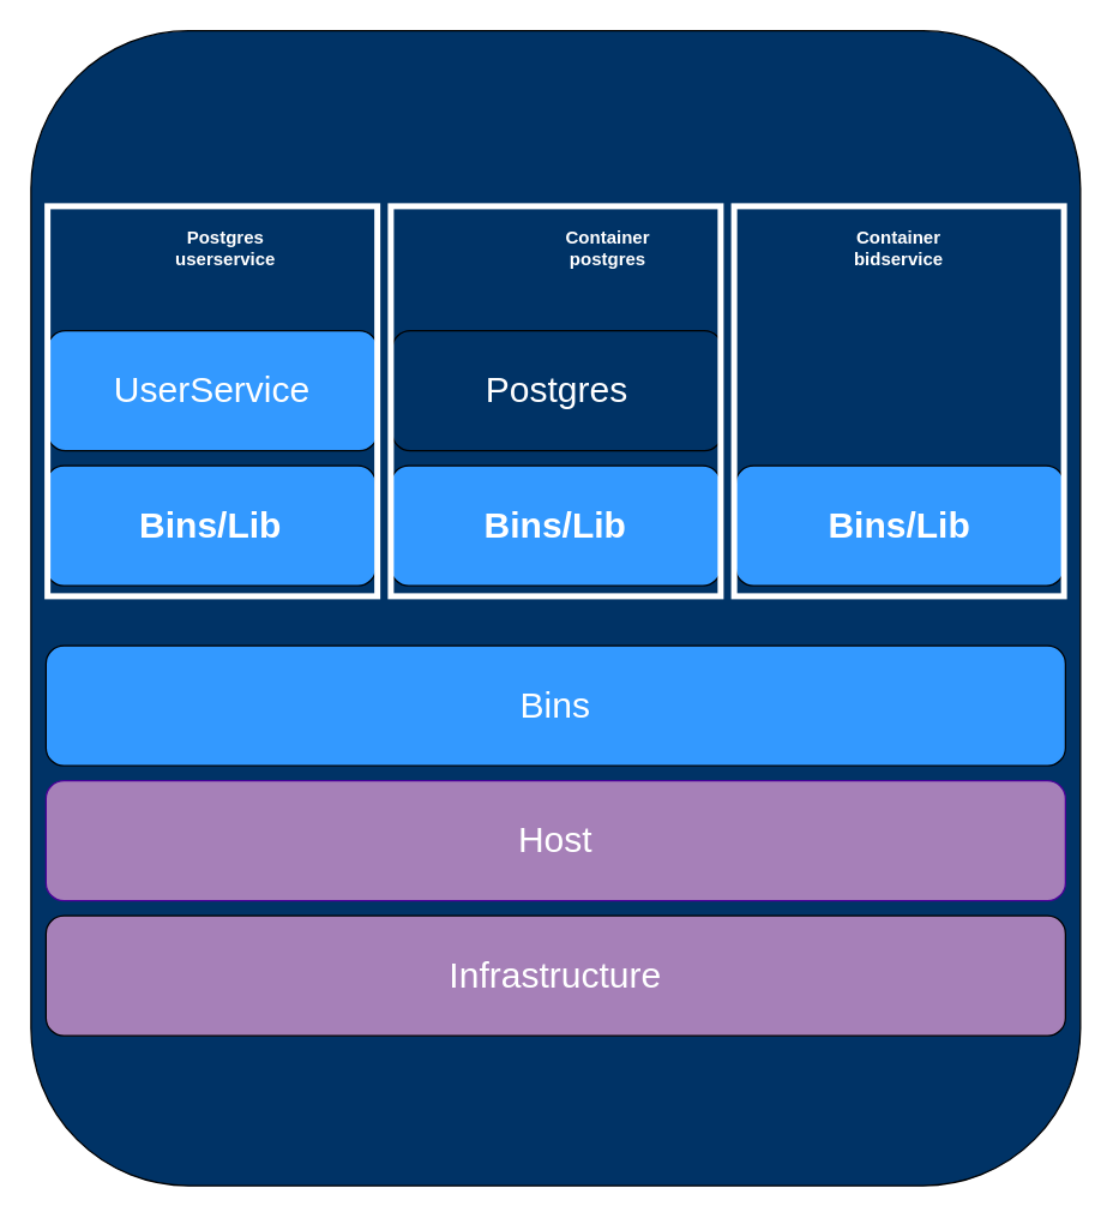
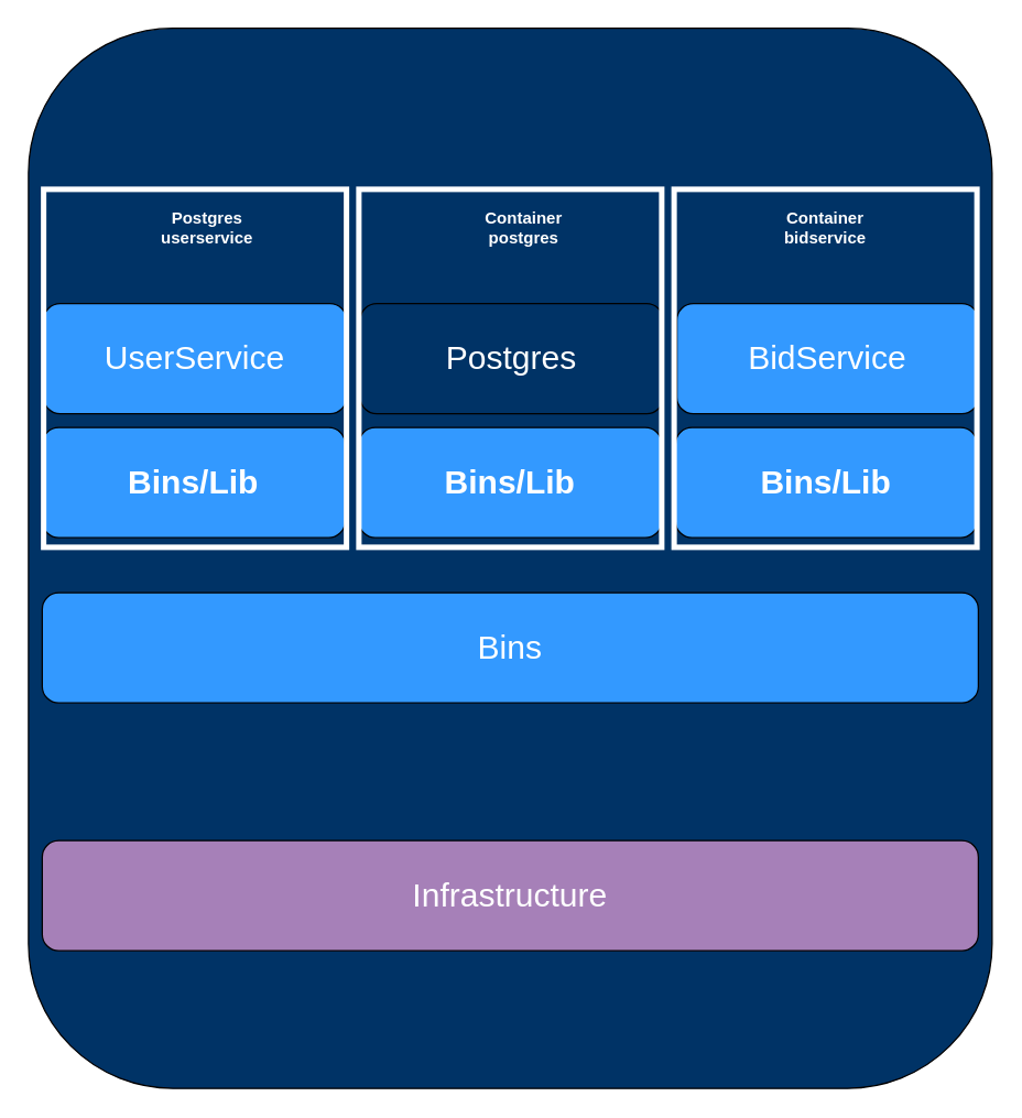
- <mxCell id="16" value="&lt;font color=&quot;#ffffff&quot;&gt;&lt;b&gt;Container &lt;br&gt;postgres&lt;br&gt;&lt;/b&gt;&lt;/font&gt;" style="text;html=1;strokeColor=none;fillColor=none;align=center;verticalAlign=middle;whiteSpace=wrap;rounded=0;" vertex="1" parent="1"><mxGeometry x="335" y="150" width="140" height="30" as="geometry" /></mxCell>
+ <mxCell id="16" value="&lt;font color=&quot;#ffffff&quot;&gt;&lt;b&gt;Container &lt;br&gt;postgres&lt;br&gt;&lt;/b&gt;&lt;/font&gt;" style="text;html=1;strokeColor=none;fillColor=none;align=center;verticalAlign=middle;whiteSpace=wrap;rounded=0;" vertex="1" parent="1"><mxGeometry x="310" y="150" width="140" height="30" as="geometry" /></mxCell>
+ <mxCell id="11" value="&lt;span style=&quot;font-size: 24px&quot;&gt;&lt;font color=&quot;#ffffff&quot;&gt;BidService&lt;/font&gt;&lt;/span&gt;" style="rounded=1;whiteSpace=wrap;html=1;fillColor=#3399FF;" vertex="1" parent="1"><mxGeometry x="491" y="220" width="219" height="80" as="geometry" /></mxCell>
- <mxCell id="4" value="&lt;span style=&quot;font-size: 24px&quot;&gt;&lt;font color=&quot;#ffffff&quot;&gt;Host&lt;/font&gt;&lt;/span&gt;" style="rounded=1;whiteSpace=wrap;html=1;strokeColor=#4C0099;fillColor=#A680B8;" vertex="1" parent="1"><mxGeometry x="30" y="520" width="680" height="80" as="geometry" /></mxCell>
